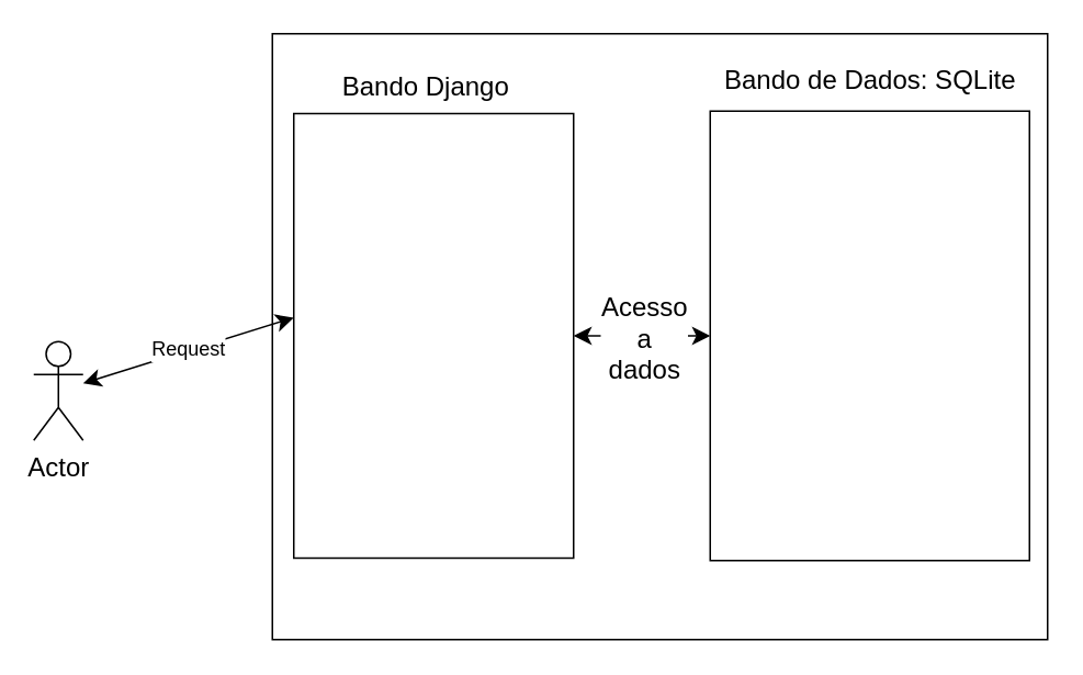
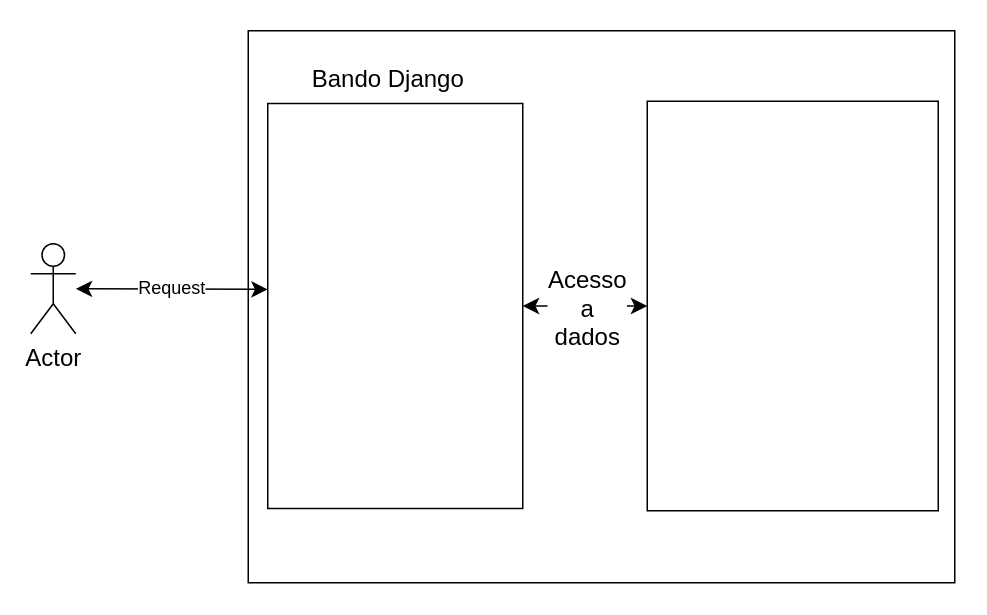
- <mxCell id="6" value="Bando de Dados: SQLite" style="text;html=1;strokeColor=none;fillColor=none;align=center;verticalAlign=middle;whiteSpace=wrap;rounded=0;fontSize=16;" vertex="1" parent="1"><mxGeometry x="431" y="33" width="195" height="30" as="geometry" /></mxCell>
- <mxCell id="7" value="Actor" style="shape=umlActor;verticalLabelPosition=bottom;verticalAlign=top;html=1;outlineConnect=0;fontSize=16;" vertex="1" parent="1"><mxGeometry x="20" y="207" width="30" height="60" as="geometry" /></mxCell>
+ <mxCell id="7" value="Actor" style="shape=umlActor;verticalLabelPosition=bottom;verticalAlign=top;html=1;outlineConnect=0;fontSize=16;" vertex="1" parent="1"><mxGeometry x="20" y="162" width="30" height="60" as="geometry" /></mxCell>
